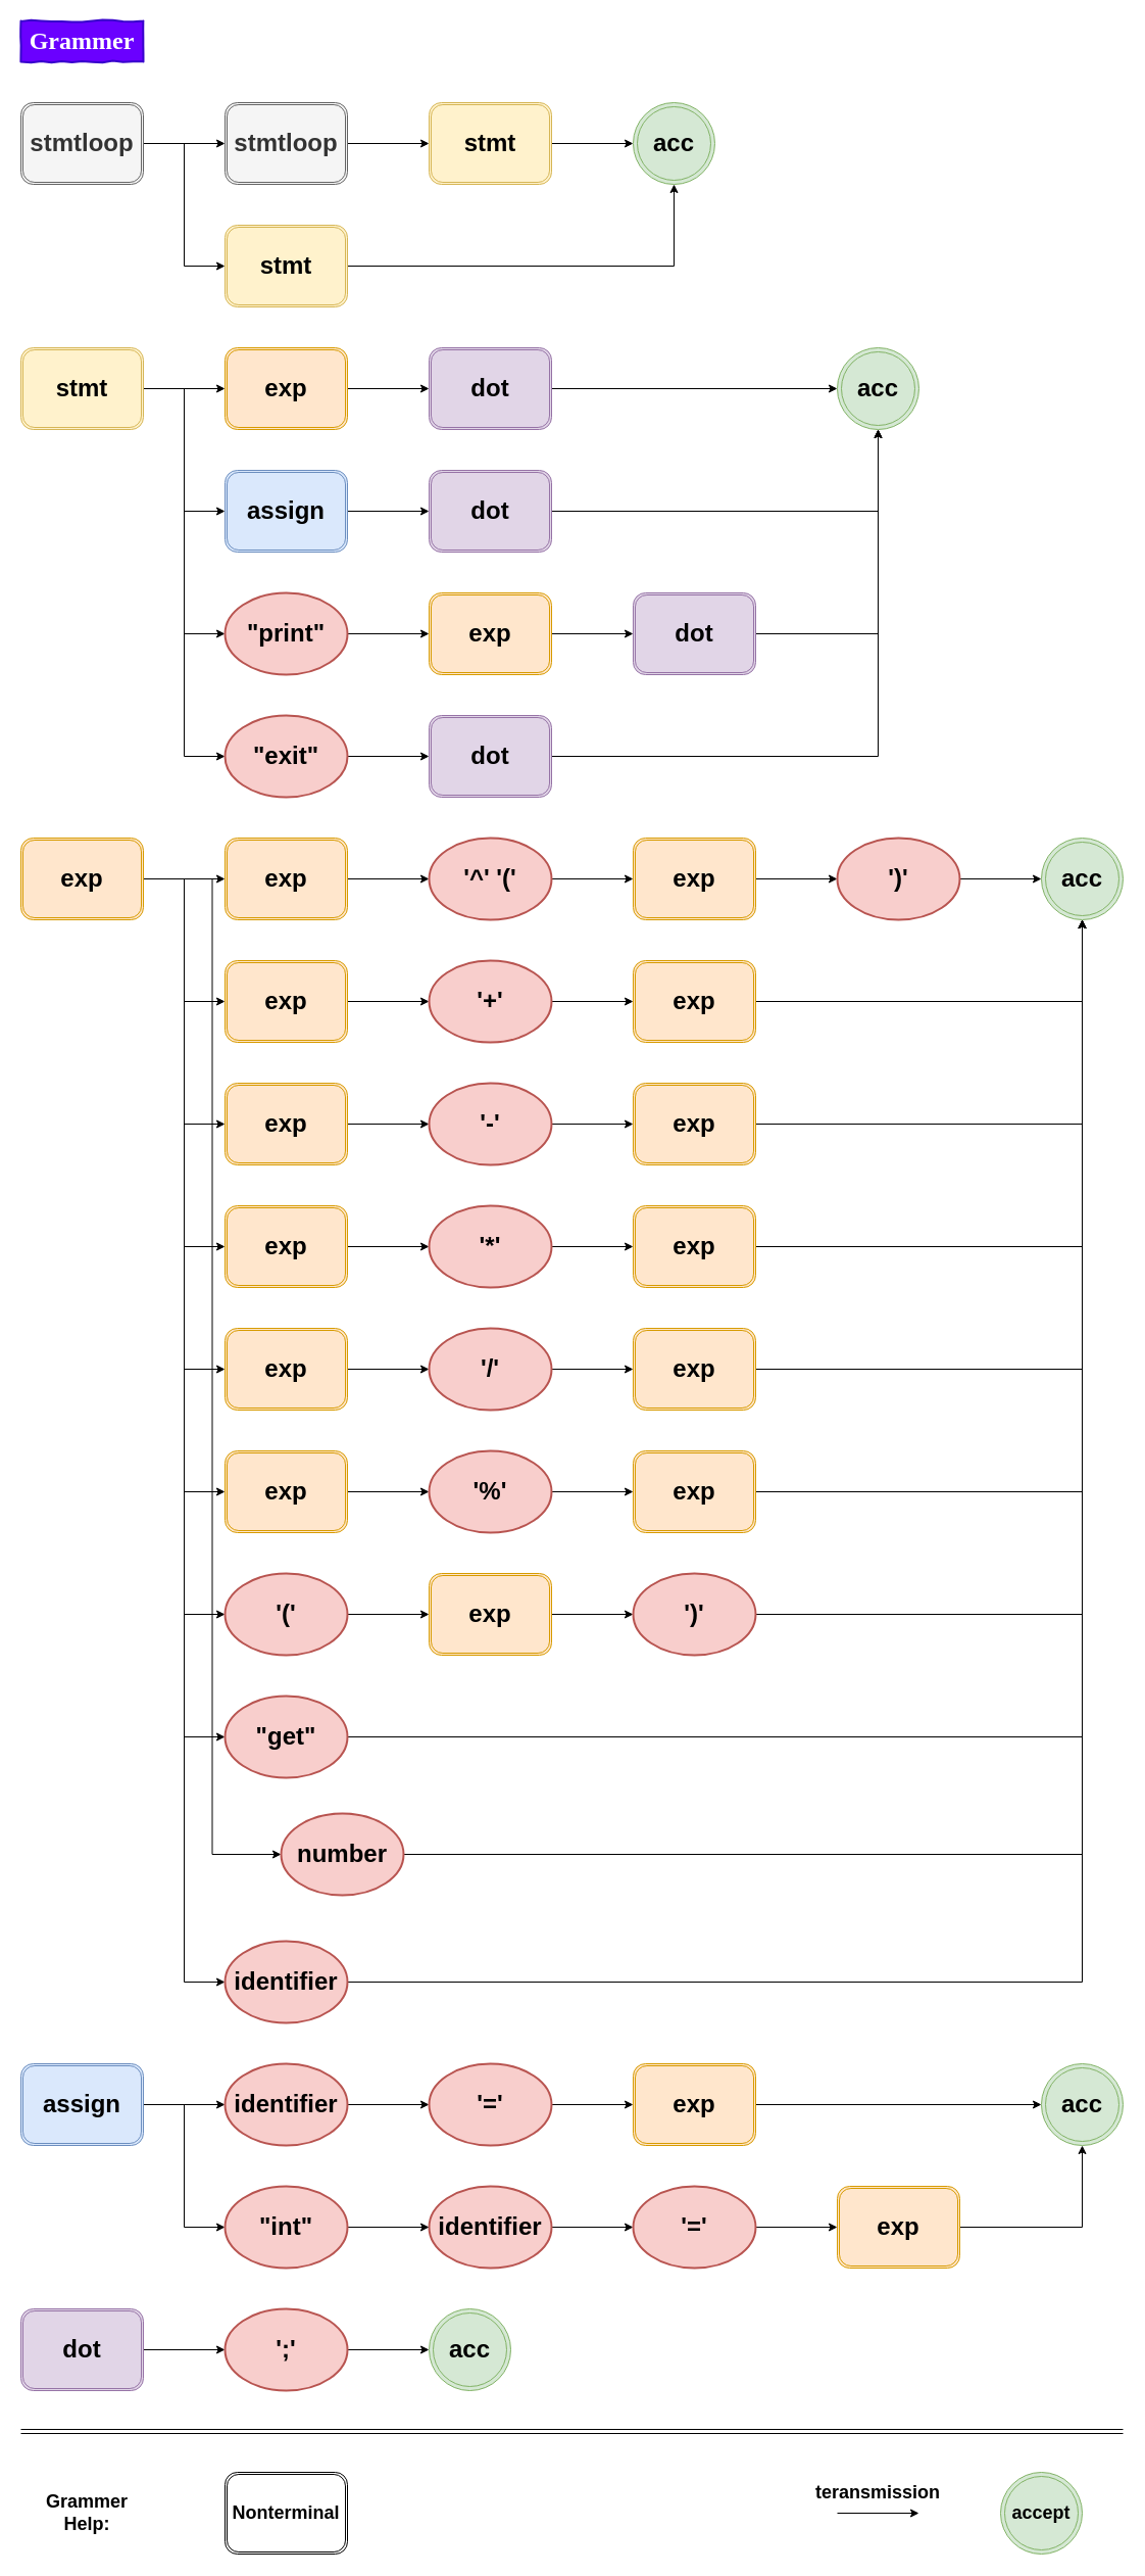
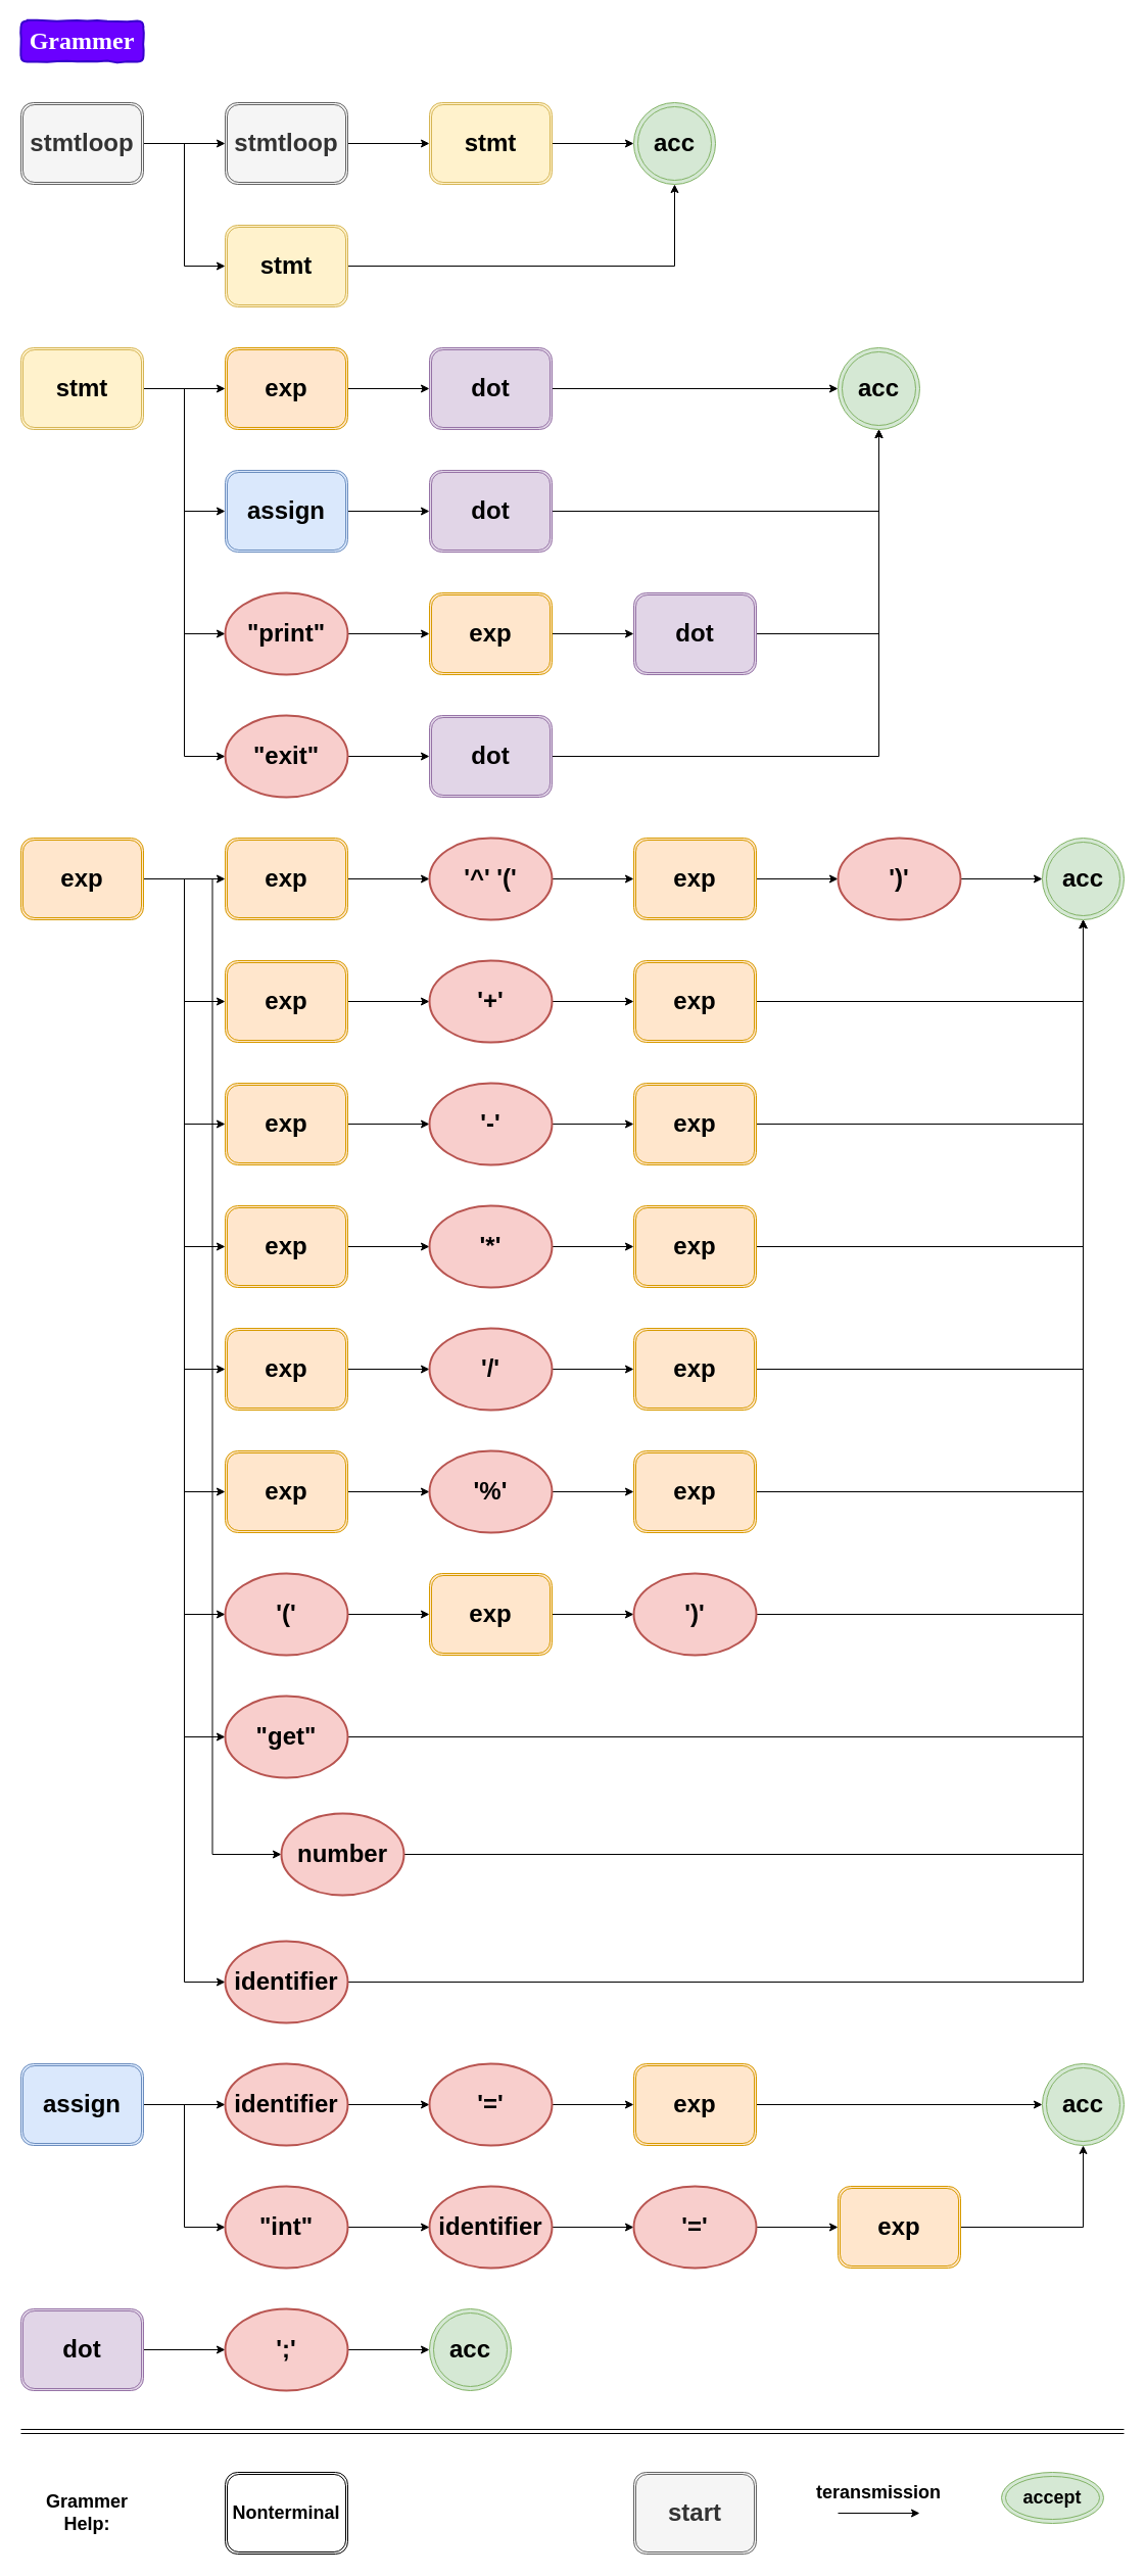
- <mxCell id="2" value="&lt;h1&gt;Grammer&lt;/h1&gt;" style="html=1;whiteSpace=wrap;comic=1;strokeWidth=2;fontFamily=Comic Sans MS;fontStyle=1;fillColor=#6a00ff;strokeColor=#3700CC;fontColor=#ffffff;" parent="1" vertex="1"><mxGeometry x="20" y="20" width="120" height="40" as="geometry" /></mxCell>
+ <mxCell id="2" value="&lt;h1&gt;Grammer&lt;/h1&gt;" style="html=1;whiteSpace=wrap;comic=1;strokeWidth=2;fontFamily=Comic Sans MS;fontStyle=1;fillColor=#6a00ff;strokeColor=#3700CC;fontColor=#ffffff;rounded=1;" parent="1" vertex="1"><mxGeometry x="20" y="20" width="120" height="40" as="geometry" /></mxCell>
+ <mxCell id="107" value="&lt;h1&gt;start&lt;/h1&gt;" style="shape=ext;double=1;rounded=1;whiteSpace=wrap;html=1;fillColor=#f5f5f5;strokeColor=#666666;fontColor=#333333;" parent="1" vertex="1"><mxGeometry x="620" y="2420" width="120" height="80" as="geometry" /></mxCell>
- <mxCell id="104" value="&lt;h2&gt;&lt;b&gt;accept&lt;/b&gt;&lt;/h2&gt;" style="ellipse;shape=doubleEllipse;whiteSpace=wrap;html=1;aspect=fixed;fillColor=#d5e8d4;strokeColor=#82b366;" parent="1" vertex="1"><mxGeometry x="980" y="2420" width="80" height="80" as="geometry" /></mxCell>
+ <mxCell id="104" value="&lt;h2&gt;&lt;b&gt;accept&lt;/b&gt;&lt;/h2&gt;" style="ellipse;shape=doubleEllipse;whiteSpace=wrap;html=1;aspect=fixed;fillColor=#d5e8d4;strokeColor=#82b366;" parent="1" vertex="1"><mxGeometry x="980" y="2420" width="100" height="50" as="geometry" /></mxCell>
